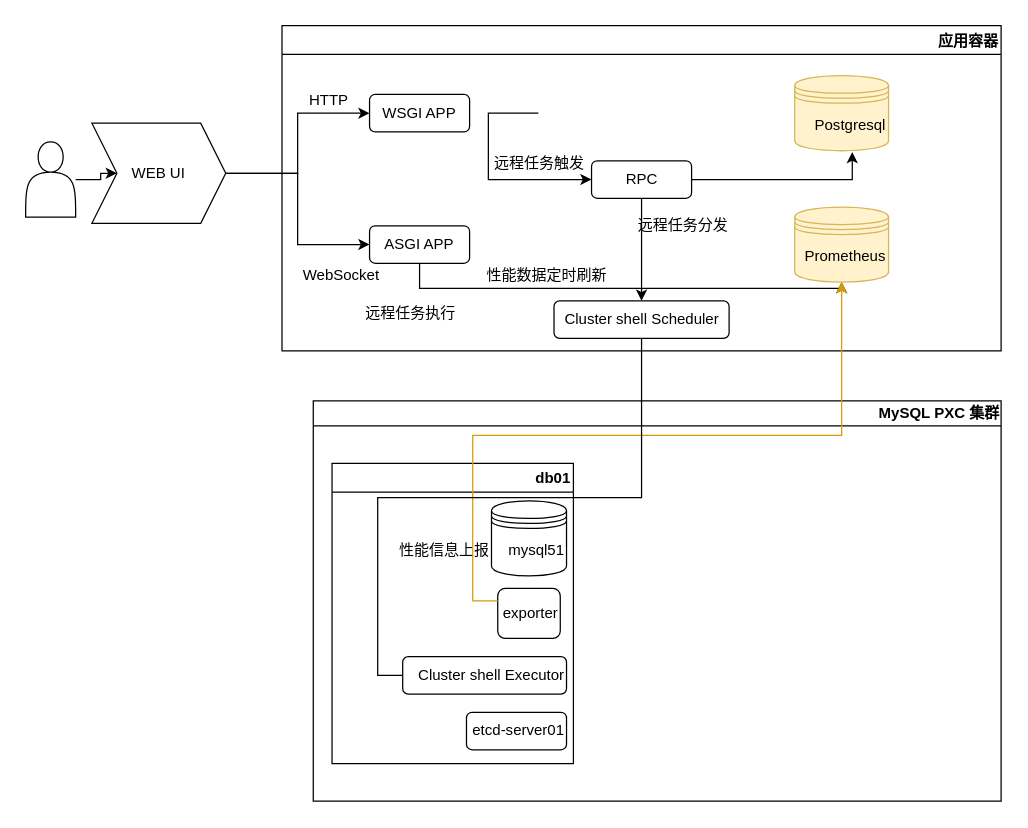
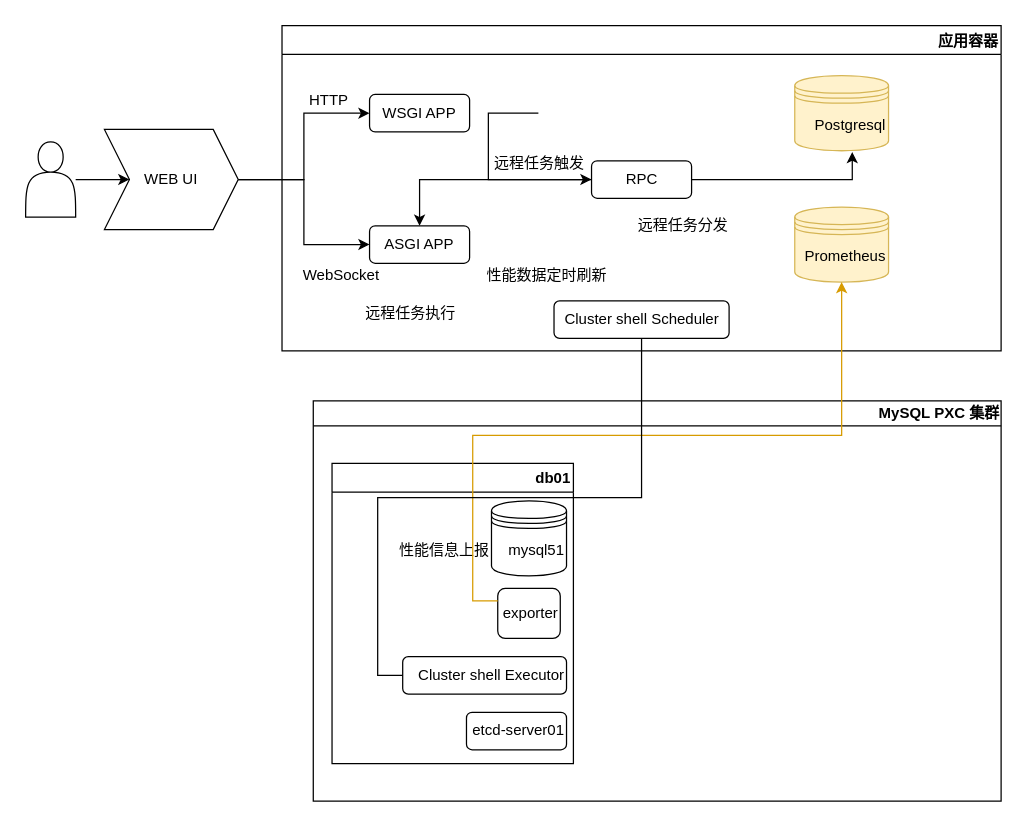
- <mxCell id="30" value="&lt;div align=&quot;center&quot;&gt;WEB UI&lt;/div&gt;" style="shape=step;perimeter=stepPerimeter;whiteSpace=wrap;html=1;fixedSize=1;align=center;" vertex="1" parent="1"><mxGeometry x="73" y="98" width="107" height="80" as="geometry" /></mxCell>
+ <mxCell id="30" value="&lt;div align=&quot;center&quot;&gt;WEB UI&lt;/div&gt;" style="shape=step;perimeter=stepPerimeter;whiteSpace=wrap;html=1;fixedSize=1;align=center;" vertex="1" parent="1"><mxGeometry x="83" y="103" width="107" height="80" as="geometry" /></mxCell>
- <mxCell id="12" style="edgeStyle=orthogonalEdgeStyle;rounded=0;orthogonalLoop=1;jettySize=auto;html=1;entryX=0.5;entryY=0;entryDx=0;entryDy=0;" edge="1" parent="2" source="13" target="14"><mxGeometry relative="1" as="geometry" /></mxCell>
+ <mxCell id="12" style="edgeStyle=orthogonalEdgeStyle;rounded=0;orthogonalLoop=1;jettySize=auto;html=1;" edge="1" parent="2" source="13" target="4"><mxGeometry relative="1" as="geometry" /></mxCell>
- <mxCell id="3" style="edgeStyle=orthogonalEdgeStyle;rounded=0;orthogonalLoop=1;jettySize=auto;html=1;entryX=0.5;entryY=1;entryDx=0;entryDy=0;exitX=0.5;exitY=1;exitDx=0;exitDy=0;" edge="1" parent="2" source="4" target="7"><mxGeometry relative="1" as="geometry" /></mxCell>
